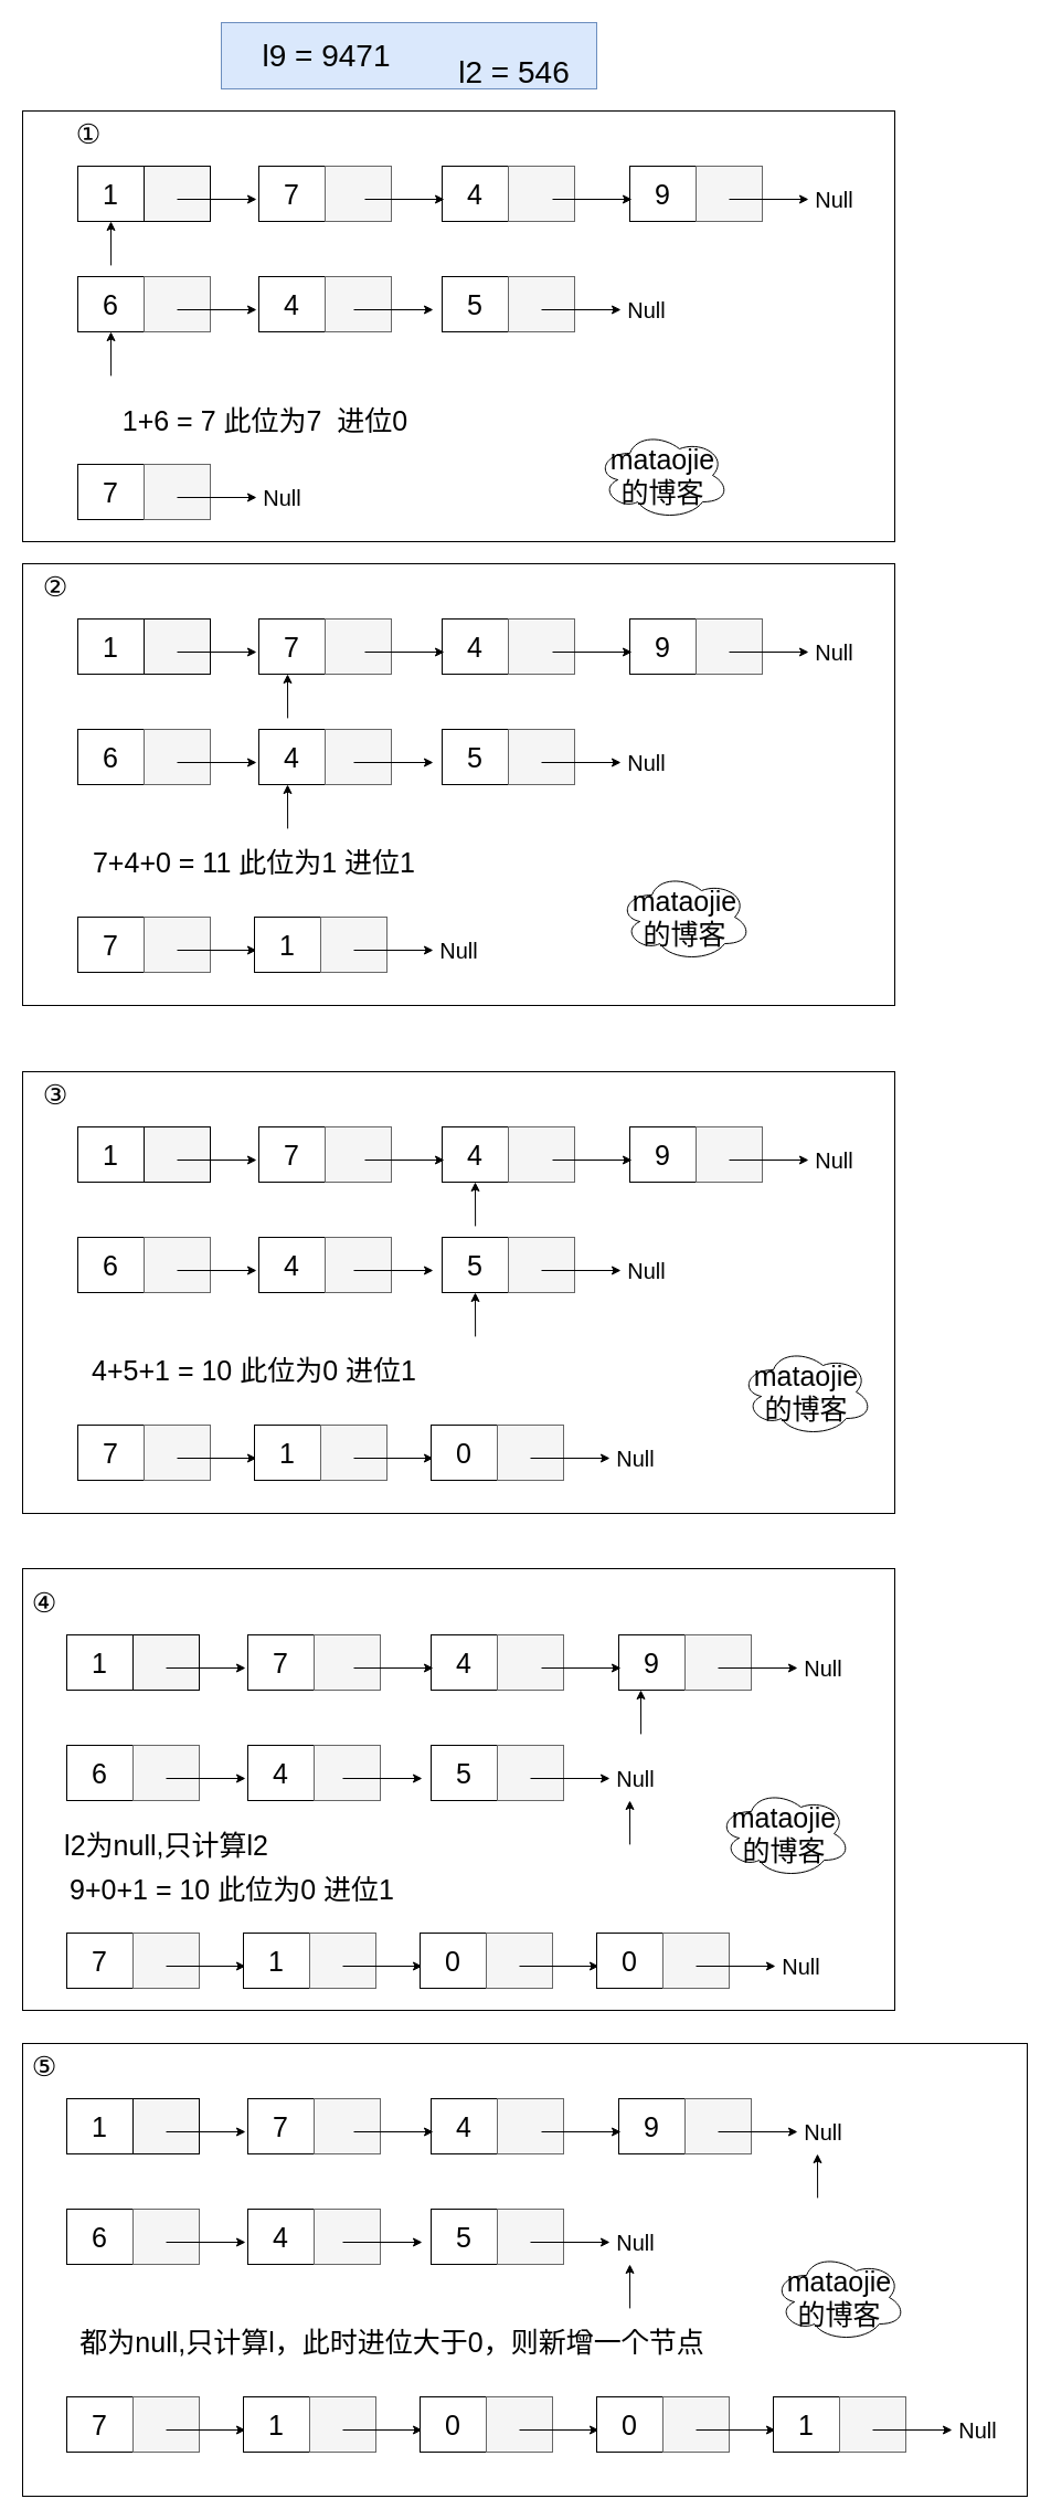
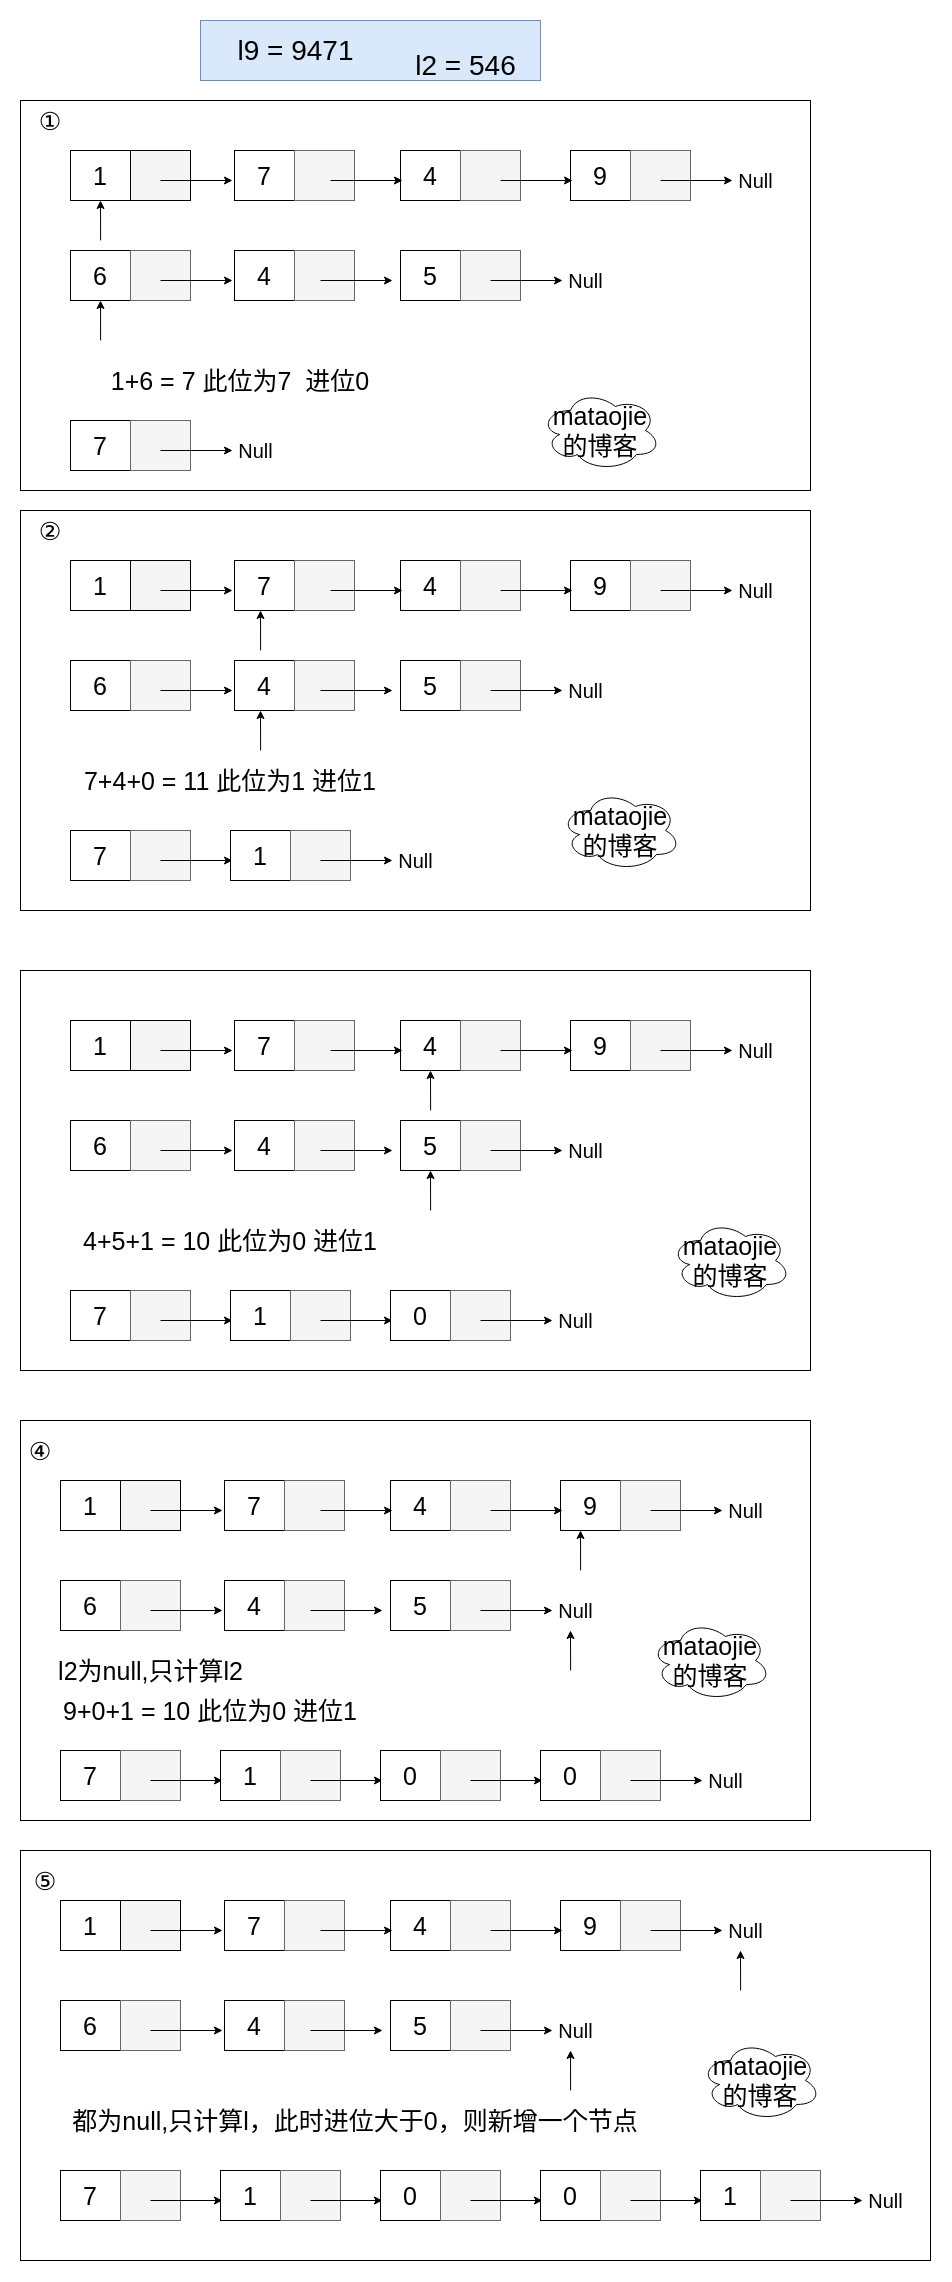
- <mxCell id="33" value="①" style="text;html=1;strokeColor=none;fillColor=none;align=center;verticalAlign=middle;whiteSpace=wrap;rounded=0;shadow=0;fontSize=25;" vertex="1" parent="1"><mxGeometry x="60" y="110" width="40" height="20" as="geometry" /></mxCell>
+ <mxCell id="33" value="①" style="text;html=1;strokeColor=none;fillColor=none;align=center;verticalAlign=middle;whiteSpace=wrap;rounded=0;shadow=0;fontSize=25;" vertex="1" parent="1"><mxGeometry x="30" y="110" width="40" height="20" as="geometry" /></mxCell>
- <mxCell id="100" value="③" style="text;html=1;strokeColor=none;fillColor=none;align=center;verticalAlign=middle;whiteSpace=wrap;rounded=0;shadow=0;fontSize=25;" vertex="1" parent="1"><mxGeometry x="30" y="980" width="40" height="20" as="geometry" /></mxCell>
- <mxCell id="179" value="⑤" style="text;html=1;strokeColor=none;fillColor=none;align=center;verticalAlign=middle;whiteSpace=wrap;rounded=0;shadow=0;fontSize=25;" vertex="1" parent="1"><mxGeometry x="20" y="1860" width="40" height="20" as="geometry" /></mxCell>
+ <mxCell id="179" value="⑤" style="text;html=1;strokeColor=none;fillColor=none;align=center;verticalAlign=middle;whiteSpace=wrap;rounded=0;shadow=0;fontSize=25;" vertex="1" parent="1"><mxGeometry x="25" y="1870" width="40" height="20" as="geometry" /></mxCell>
